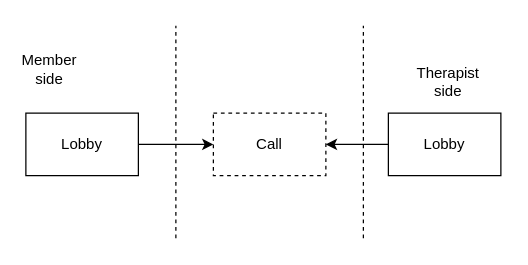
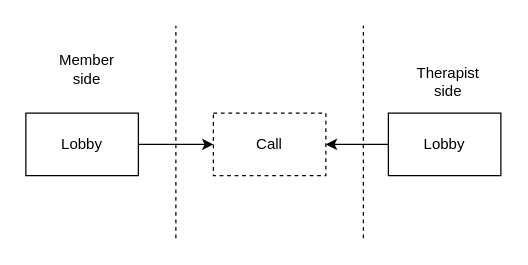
- <mxCell id="9" value="Member side" style="text;html=1;strokeColor=none;fillColor=none;align=center;verticalAlign=middle;whiteSpace=wrap;rounded=0;" vertex="1" parent="1"><mxGeometry x="9" y="40" width="60" height="30" as="geometry" /></mxCell>
+ <mxCell id="9" value="Member side" style="text;html=1;strokeColor=none;fillColor=none;align=center;verticalAlign=middle;whiteSpace=wrap;rounded=0;" vertex="1" parent="1"><mxGeometry x="39" y="40" width="60" height="30" as="geometry" /></mxCell>
